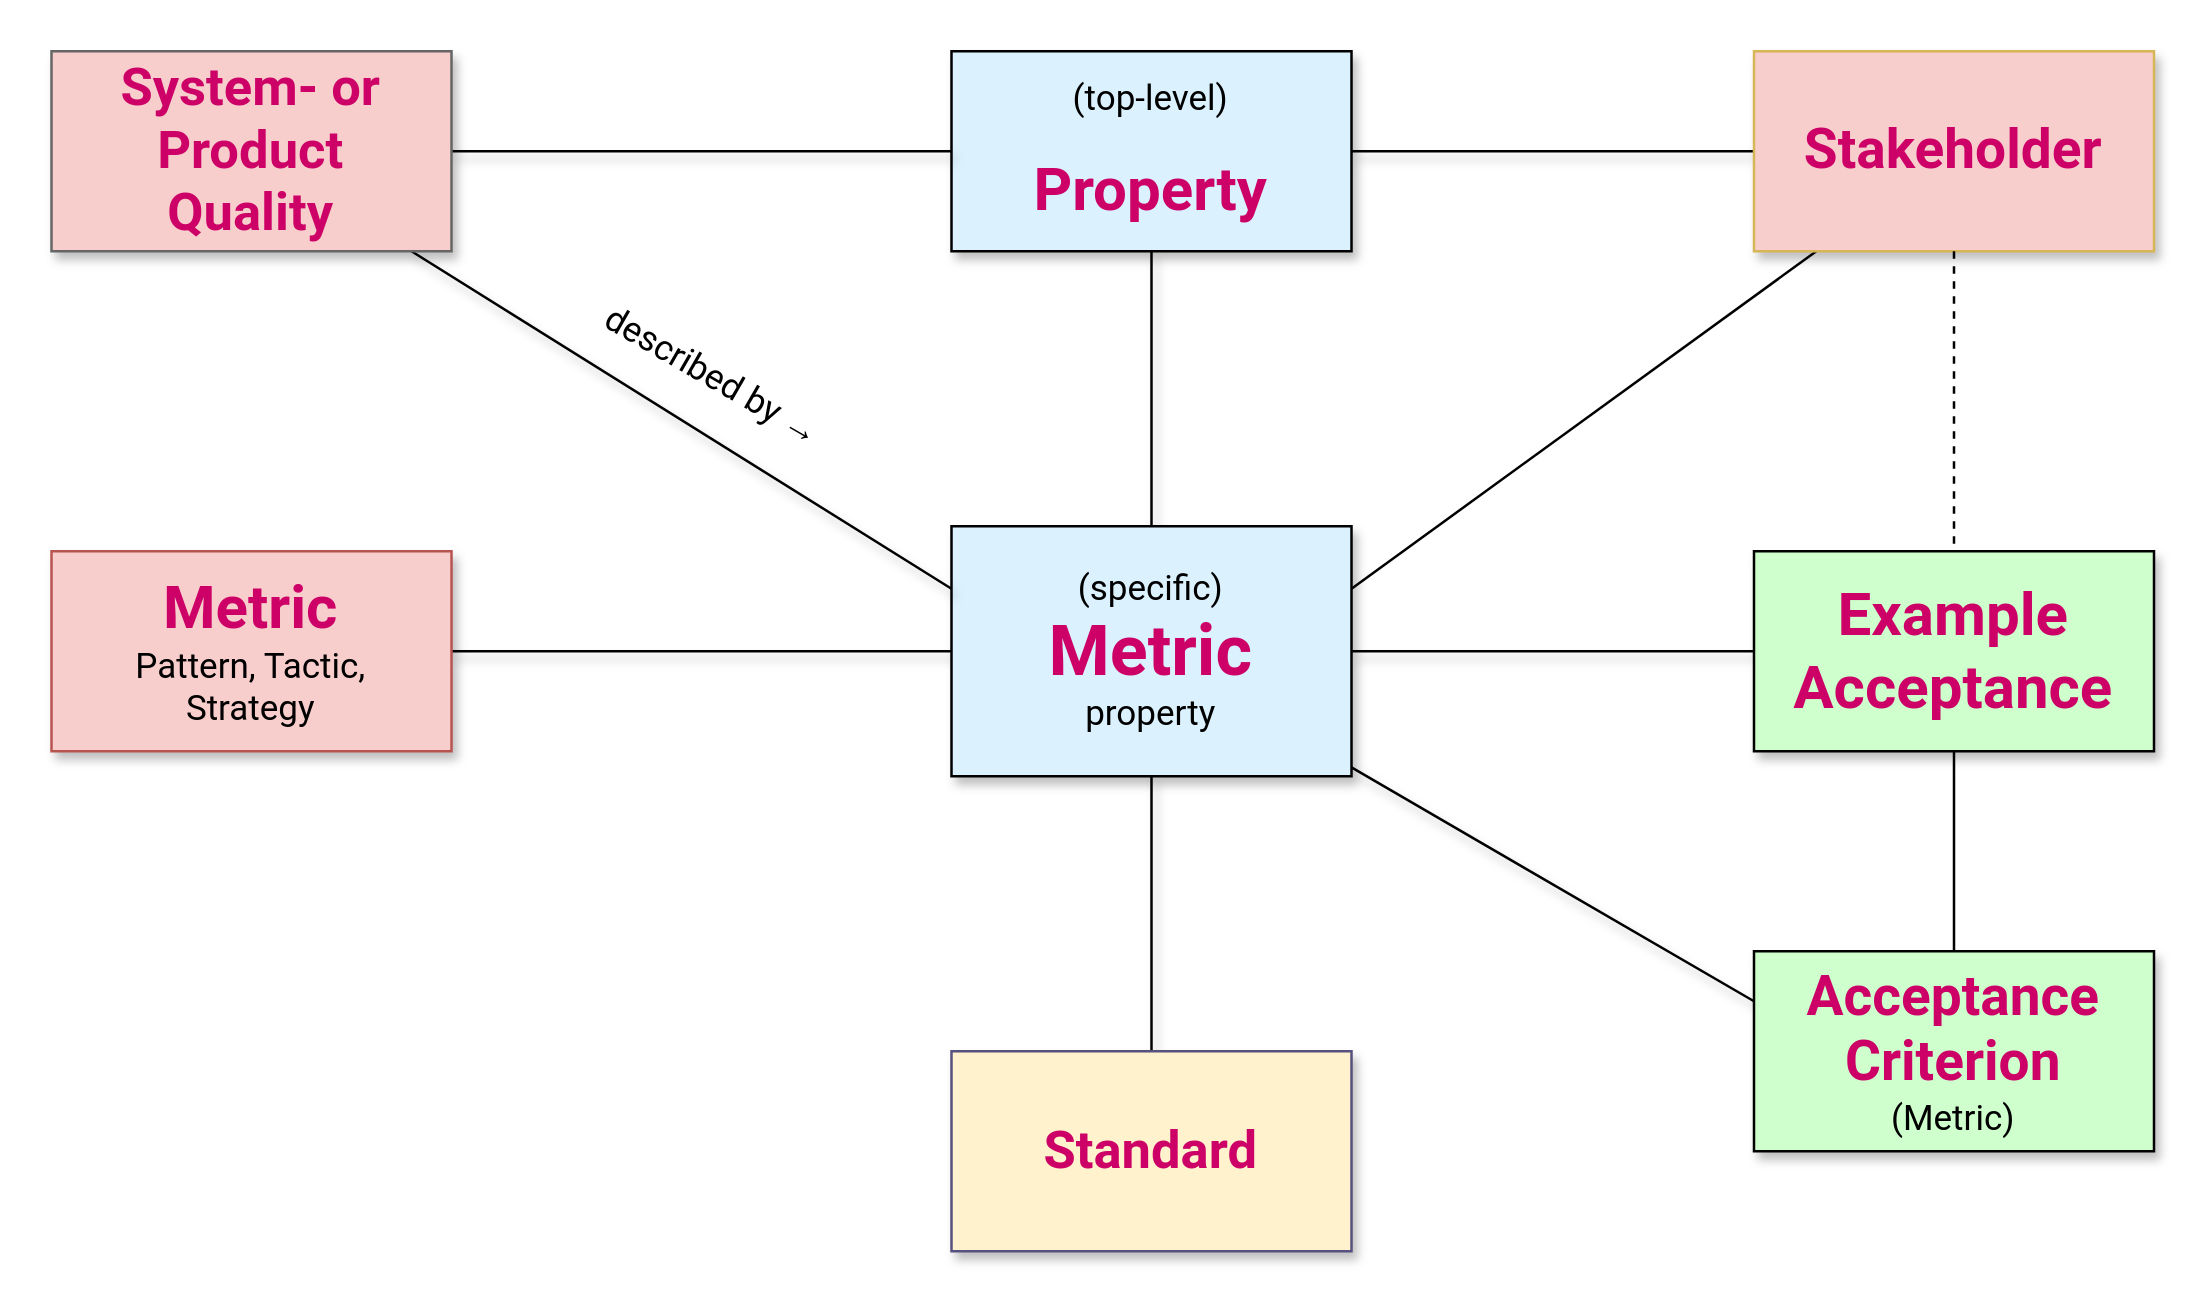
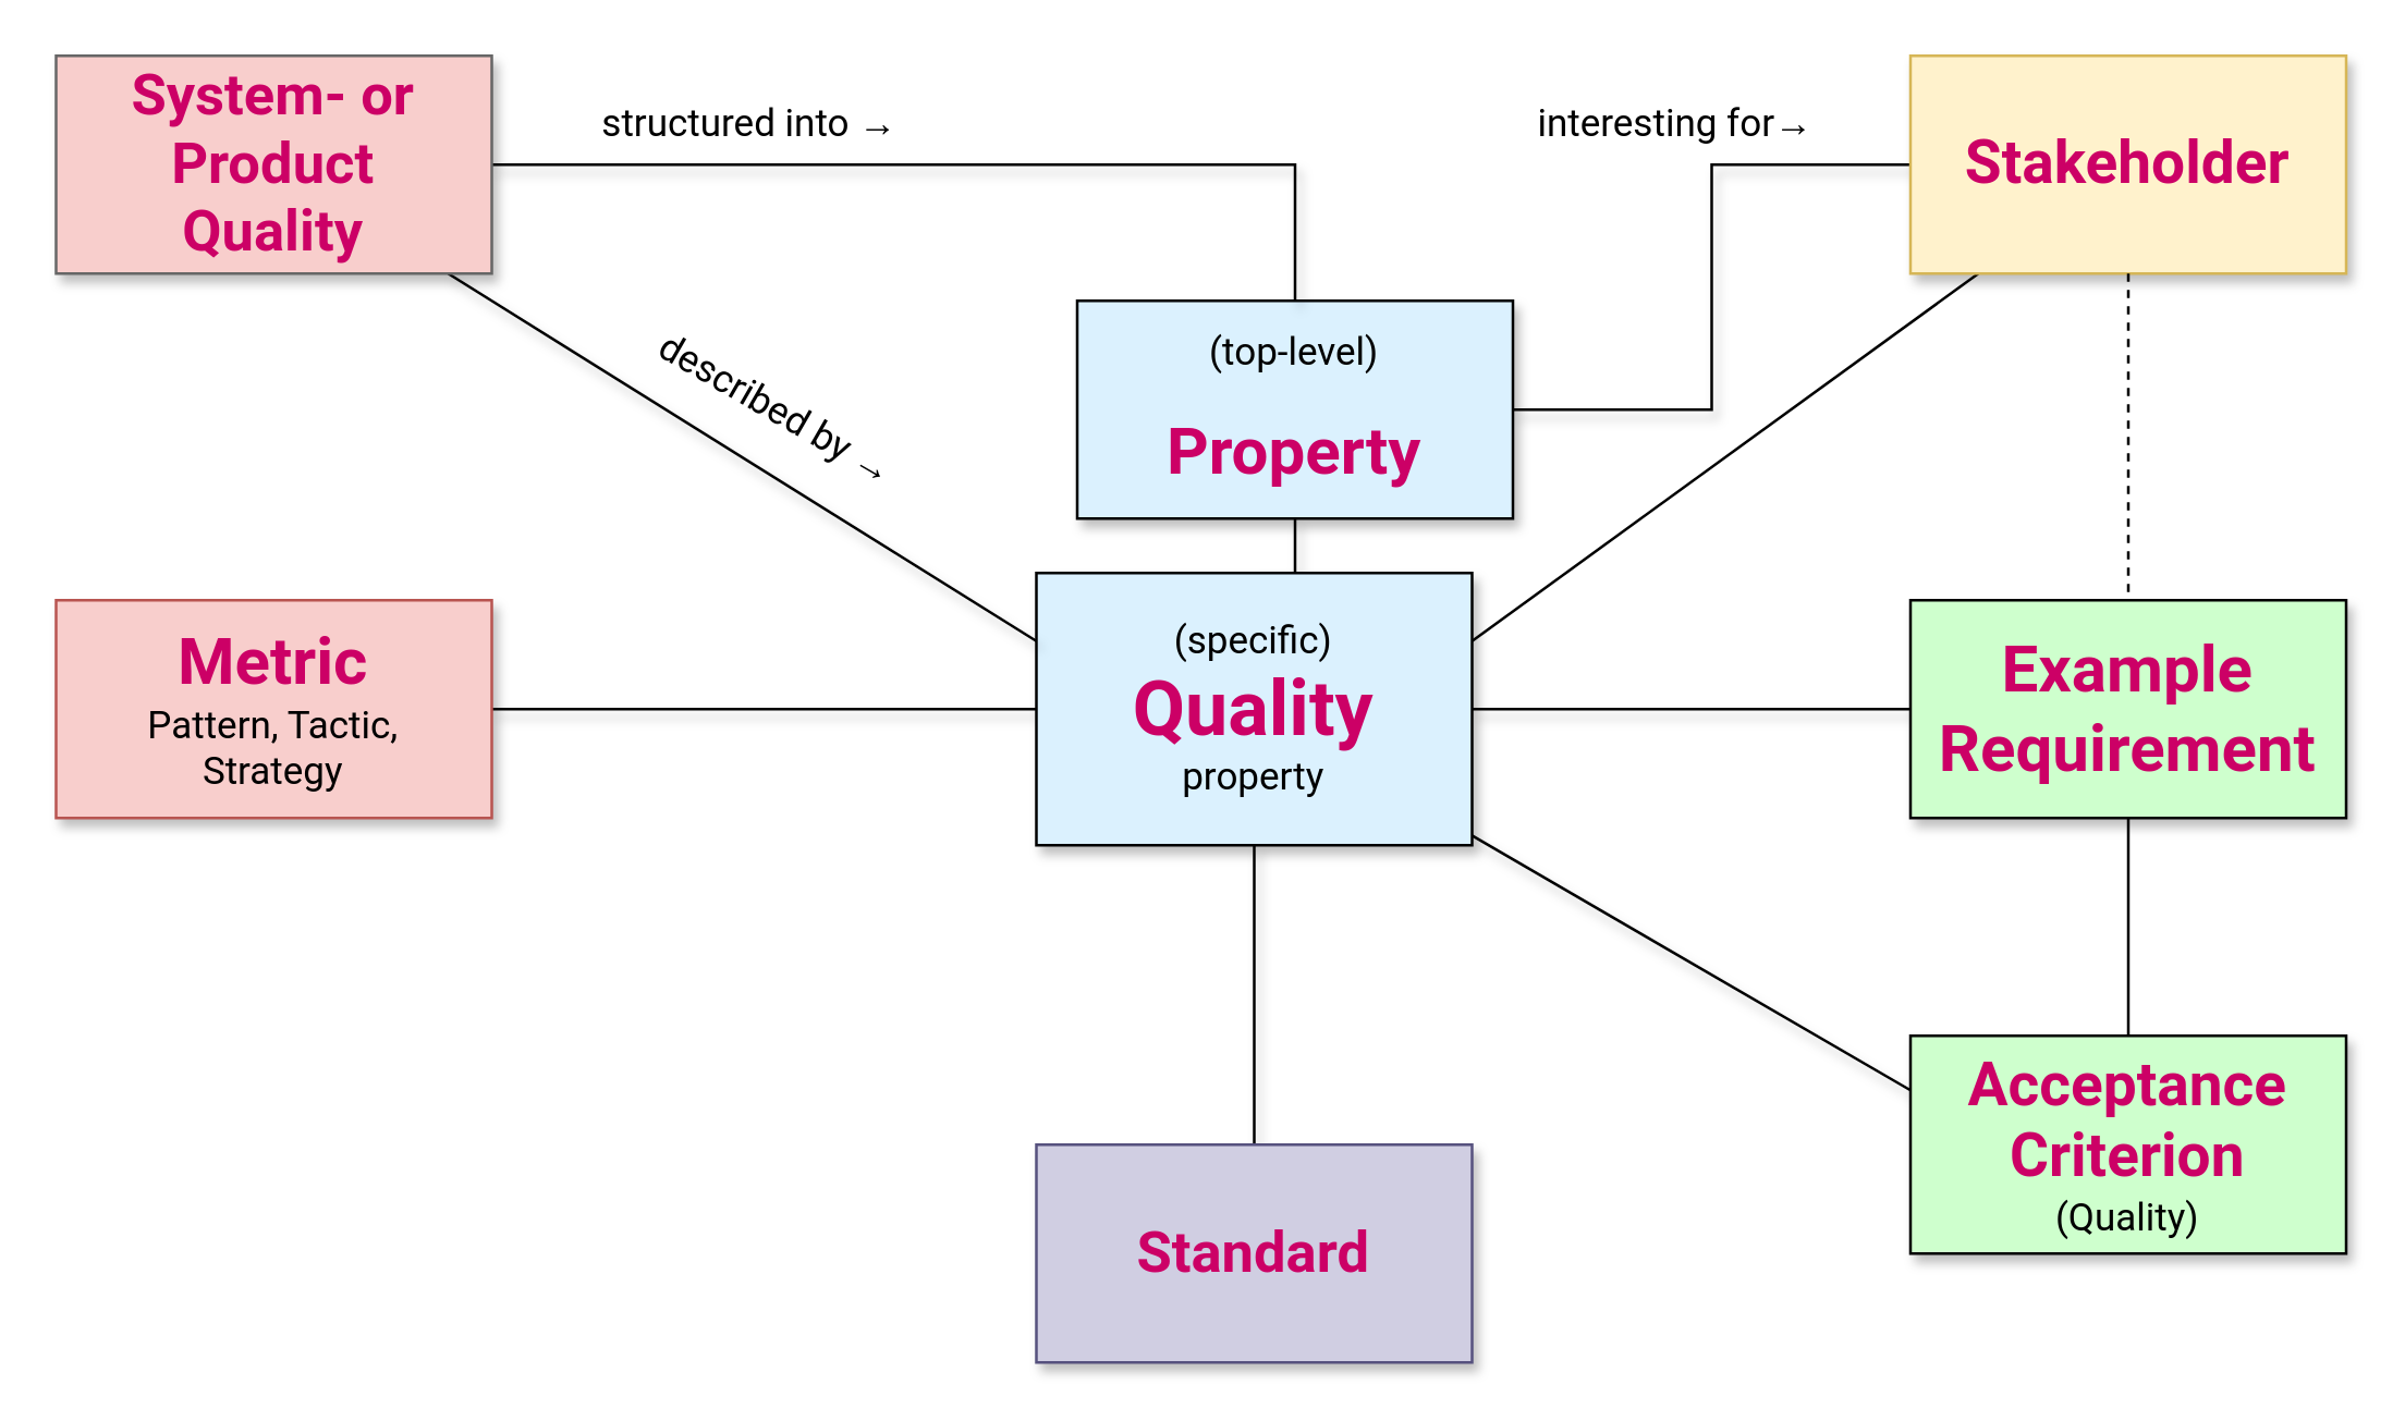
+ <mxCell id="22" value="&lt;p class=&quot;p1&quot; style=&quot;margin: 0px; font-variant-numeric: normal; font-variant-east-asian: normal; font-variant-alternates: normal; font-size-adjust: none; font-kerning: auto; font-optical-sizing: auto; font-feature-settings: normal; font-variation-settings: normal; font-variant-position: normal; font-variant-emoji: normal; font-stretch: normal; line-height: normal;&quot;&gt;&lt;font style=&quot;font-size: 14px;&quot;&gt;structured into →&lt;/font&gt;&lt;/p&gt;" style="text;html=1;align=center;verticalAlign=middle;whiteSpace=wrap;rounded=0;fontFamily=Roboto;" vertex="1" parent="1"><mxGeometry x="210" y="30" width="130" height="30" as="geometry" /></mxCell>
+ <mxCell id="21" value="&lt;p class=&quot;p1&quot; style=&quot;margin: 0px; font-variant-numeric: normal; font-variant-east-asian: normal; font-variant-alternates: normal; font-size-adjust: none; font-kerning: auto; font-optical-sizing: auto; font-feature-settings: normal; font-variation-settings: normal; font-variant-position: normal; font-variant-emoji: normal; font-stretch: normal; line-height: normal;&quot;&gt;&lt;font style=&quot;font-size: 14px;&quot;&gt;interesting for→&lt;/font&gt;&lt;/p&gt;" style="text;html=1;align=center;verticalAlign=middle;whiteSpace=wrap;rounded=0;fontFamily=Roboto;" vertex="1" parent="1"><mxGeometry x="550" y="30" width="130" height="30" as="geometry" /></mxCell>
- <mxCell id="4" value="&lt;font style=&quot;font-size: 14px;&quot;&gt;(top-level)&lt;/font&gt;&lt;div&gt;&lt;br&gt;&lt;/div&gt;&lt;div&gt;&lt;font style=&quot;font-size: 24px; color: rgb(204, 0, 102);&quot;&gt;&lt;b&gt;Property&lt;/b&gt;&lt;/font&gt;&lt;/div&gt;" style="rounded=0;whiteSpace=wrap;html=1;fillColor=light-dark(#dbf1fe, #ededed);fontFamily=Roboto;shadow=1;" vertex="1" parent="1"><mxGeometry x="380" y="20" width="160" height="80" as="geometry" /></mxCell>
+ <mxCell id="4" value="&lt;font style=&quot;font-size: 14px;&quot;&gt;(top-level)&lt;/font&gt;&lt;div&gt;&lt;br&gt;&lt;/div&gt;&lt;div&gt;&lt;font style=&quot;font-size: 24px; color: rgb(204, 0, 102);&quot;&gt;&lt;b&gt;Property&lt;/b&gt;&lt;/font&gt;&lt;/div&gt;" style="rounded=0;whiteSpace=wrap;html=1;fillColor=light-dark(#dbf1fe, #ededed);fontFamily=Roboto;shadow=1;" vertex="1" parent="1"><mxGeometry x="395" y="110" width="160" height="80" as="geometry" /></mxCell>
- <mxCell id="11" value="&lt;font style=&quot;font-size: 22px; color: rgb(204, 0, 102);&quot;&gt;&lt;b style=&quot;&quot;&gt;Stakeholder&lt;/b&gt;&lt;/font&gt;" style="rounded=0;whiteSpace=wrap;html=1;fontFamily=Roboto;fillColor=#f8cecc;strokeColor=#d6b656;shadow=1;" vertex="1" parent="1"><mxGeometry x="701" y="20" width="160" height="80" as="geometry" /></mxCell>
+ <mxCell id="11" value="&lt;font style=&quot;font-size: 22px; color: rgb(204, 0, 102);&quot;&gt;&lt;b style=&quot;&quot;&gt;Stakeholder&lt;/b&gt;&lt;/font&gt;" style="rounded=0;whiteSpace=wrap;html=1;fontFamily=Roboto;fillColor=#fff2cc;strokeColor=#d6b656;shadow=1;" vertex="1" parent="1"><mxGeometry x="701" y="20" width="160" height="80" as="geometry" /></mxCell>
- <mxCell id="9" value="&lt;div&gt;&lt;font style=&quot;font-size: 14px;&quot;&gt;(specific)&lt;/font&gt;&lt;/div&gt;&lt;font style=&quot;color: rgb(204, 0, 102); font-size: 28px;&quot;&gt;&lt;b style=&quot;&quot;&gt;Metric&lt;/b&gt;&lt;/font&gt;&lt;div&gt;&lt;font style=&quot;font-size: 14px;&quot;&gt;property&lt;/font&gt;&lt;/div&gt;" style="rounded=0;whiteSpace=wrap;html=1;fillColor=#DBF1FE;fontFamily=Roboto;shadow=1;" vertex="1" parent="1"><mxGeometry x="380" y="210" width="160" height="100" as="geometry" /></mxCell>
+ <mxCell id="9" value="&lt;div&gt;&lt;font style=&quot;font-size: 14px;&quot;&gt;(specific)&lt;/font&gt;&lt;/div&gt;&lt;font style=&quot;color: rgb(204, 0, 102); font-size: 28px;&quot;&gt;&lt;b style=&quot;&quot;&gt;Quality&lt;/b&gt;&lt;/font&gt;&lt;div&gt;&lt;font style=&quot;font-size: 14px;&quot;&gt;property&lt;/font&gt;&lt;/div&gt;" style="rounded=0;whiteSpace=wrap;html=1;fillColor=#DBF1FE;fontFamily=Roboto;shadow=1;" vertex="1" parent="1"><mxGeometry x="380" y="210" width="160" height="100" as="geometry" /></mxCell>
- <mxCell id="16" value="&lt;font style=&quot;font-size: 24px; color: rgb(204, 0, 102);&quot;&gt;&lt;b&gt;Example&lt;/b&gt;&lt;/font&gt;&lt;div&gt;&lt;font style=&quot;font-size: 24px; color: rgb(204, 0, 102);&quot;&gt;&lt;b&gt;Acceptance&lt;/b&gt;&lt;/font&gt;&lt;/div&gt;" style="rounded=0;whiteSpace=wrap;html=1;fillColor=light-dark(#ceffcd, #ededed);fontFamily=Roboto;shadow=1;" vertex="1" parent="1"><mxGeometry x="701" y="220" width="160" height="80" as="geometry" /></mxCell>
+ <mxCell id="16" value="&lt;font style=&quot;font-size: 24px; color: rgb(204, 0, 102);&quot;&gt;&lt;b&gt;Example&lt;/b&gt;&lt;/font&gt;&lt;div&gt;&lt;font style=&quot;font-size: 24px; color: rgb(204, 0, 102);&quot;&gt;&lt;b&gt;Requirement&lt;/b&gt;&lt;/font&gt;&lt;/div&gt;" style="rounded=0;whiteSpace=wrap;html=1;fillColor=light-dark(#ceffcd, #ededed);fontFamily=Roboto;shadow=1;" vertex="1" parent="1"><mxGeometry x="701" y="220" width="160" height="80" as="geometry" /></mxCell>
- <mxCell id="15" value="&lt;font style=&quot;font-size: 22px; color: rgb(204, 0, 102);&quot;&gt;&lt;b style=&quot;&quot;&gt;Acceptance&lt;/b&gt;&lt;/font&gt;&lt;div&gt;&lt;font style=&quot;font-size: 22px; color: rgb(204, 0, 102);&quot;&gt;&lt;b style=&quot;&quot;&gt;Criterion&lt;/b&gt;&lt;/font&gt;&lt;/div&gt;&lt;div&gt;&lt;font style=&quot;font-size: 14px;&quot;&gt;(Metric)&lt;/font&gt;&lt;/div&gt;" style="rounded=0;whiteSpace=wrap;html=1;fillColor=light-dark(#ceffcd, #ededed);fontFamily=Roboto;shadow=1;" vertex="1" parent="1"><mxGeometry x="701" y="380" width="160" height="80" as="geometry" /></mxCell>
+ <mxCell id="15" value="&lt;font style=&quot;font-size: 22px; color: rgb(204, 0, 102);&quot;&gt;&lt;b style=&quot;&quot;&gt;Acceptance&lt;/b&gt;&lt;/font&gt;&lt;div&gt;&lt;font style=&quot;font-size: 22px; color: rgb(204, 0, 102);&quot;&gt;&lt;b style=&quot;&quot;&gt;Criterion&lt;/b&gt;&lt;/font&gt;&lt;/div&gt;&lt;div&gt;&lt;font style=&quot;font-size: 14px;&quot;&gt;(Quality)&lt;/font&gt;&lt;/div&gt;" style="rounded=0;whiteSpace=wrap;html=1;fillColor=light-dark(#ceffcd, #ededed);fontFamily=Roboto;shadow=1;" vertex="1" parent="1"><mxGeometry x="701" y="380" width="160" height="80" as="geometry" /></mxCell>
- <mxCell id="17" value="&lt;font style=&quot;font-size: 21px; color: rgb(204, 0, 102);&quot;&gt;&lt;b style=&quot;&quot;&gt;Standard&lt;/b&gt;&lt;/font&gt;" style="rounded=0;whiteSpace=wrap;html=1;fontFamily=Roboto;fillColor=#fff2cc;strokeColor=#56517e;shadow=1;" vertex="1" parent="1"><mxGeometry x="380" y="420" width="160" height="80" as="geometry" /></mxCell>
+ <mxCell id="17" value="&lt;font style=&quot;font-size: 21px; color: rgb(204, 0, 102);&quot;&gt;&lt;b style=&quot;&quot;&gt;Standard&lt;/b&gt;&lt;/font&gt;" style="rounded=0;whiteSpace=wrap;html=1;fontFamily=Roboto;fillColor=#d0cee2;strokeColor=#56517e;shadow=1;" vertex="1" parent="1"><mxGeometry x="380" y="420" width="160" height="80" as="geometry" /></mxCell>
